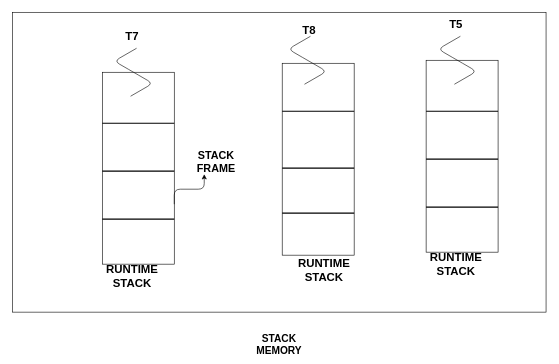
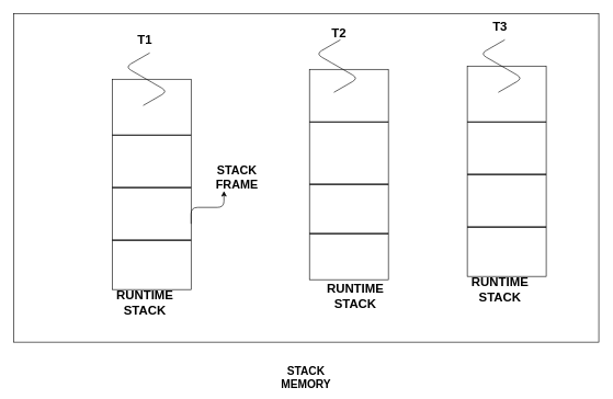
- <mxCell id="22" value="&lt;b&gt;&lt;font style=&quot;font-size: 19px&quot;&gt;T5&lt;/font&gt;&lt;/b&gt;" style="text;html=1;strokeColor=none;fillColor=none;align=center;verticalAlign=middle;whiteSpace=wrap;rounded=0;" vertex="1" parent="1"><mxGeometry x="740" y="30" width="40" height="20" as="geometry" /></mxCell>
+ <mxCell id="22" value="&lt;b&gt;&lt;font style=&quot;font-size: 19px&quot;&gt;T3&lt;/font&gt;&lt;/b&gt;" style="text;html=1;strokeColor=none;fillColor=none;align=center;verticalAlign=middle;whiteSpace=wrap;rounded=0;" vertex="1" parent="1"><mxGeometry x="740" y="30" width="40" height="20" as="geometry" /></mxCell>
- <mxCell id="15" value="&lt;b&gt;&lt;font style=&quot;font-size: 19px&quot;&gt;T8&lt;/font&gt;&lt;/b&gt;" style="text;html=1;strokeColor=none;fillColor=none;align=center;verticalAlign=middle;whiteSpace=wrap;rounded=0;" vertex="1" parent="1"><mxGeometry x="495" y="40" width="40" height="20" as="geometry" /></mxCell>
+ <mxCell id="15" value="&lt;b&gt;&lt;font style=&quot;font-size: 19px&quot;&gt;T2&lt;/font&gt;&lt;/b&gt;" style="text;html=1;strokeColor=none;fillColor=none;align=center;verticalAlign=middle;whiteSpace=wrap;rounded=0;" vertex="1" parent="1"><mxGeometry x="495" y="40" width="40" height="20" as="geometry" /></mxCell>
- <mxCell id="8" value="&lt;b&gt;&lt;font style=&quot;font-size: 19px&quot;&gt;T7&lt;/font&gt;&lt;/b&gt;" style="text;html=1;strokeColor=none;fillColor=none;align=center;verticalAlign=middle;whiteSpace=wrap;rounded=0;" vertex="1" parent="1"><mxGeometry x="200" y="50" width="40" height="20" as="geometry" /></mxCell>
+ <mxCell id="8" value="&lt;b&gt;&lt;font style=&quot;font-size: 19px&quot;&gt;T1&lt;/font&gt;&lt;/b&gt;" style="text;html=1;strokeColor=none;fillColor=none;align=center;verticalAlign=middle;whiteSpace=wrap;rounded=0;" vertex="1" parent="1"><mxGeometry x="200" y="50" width="40" height="20" as="geometry" /></mxCell>
